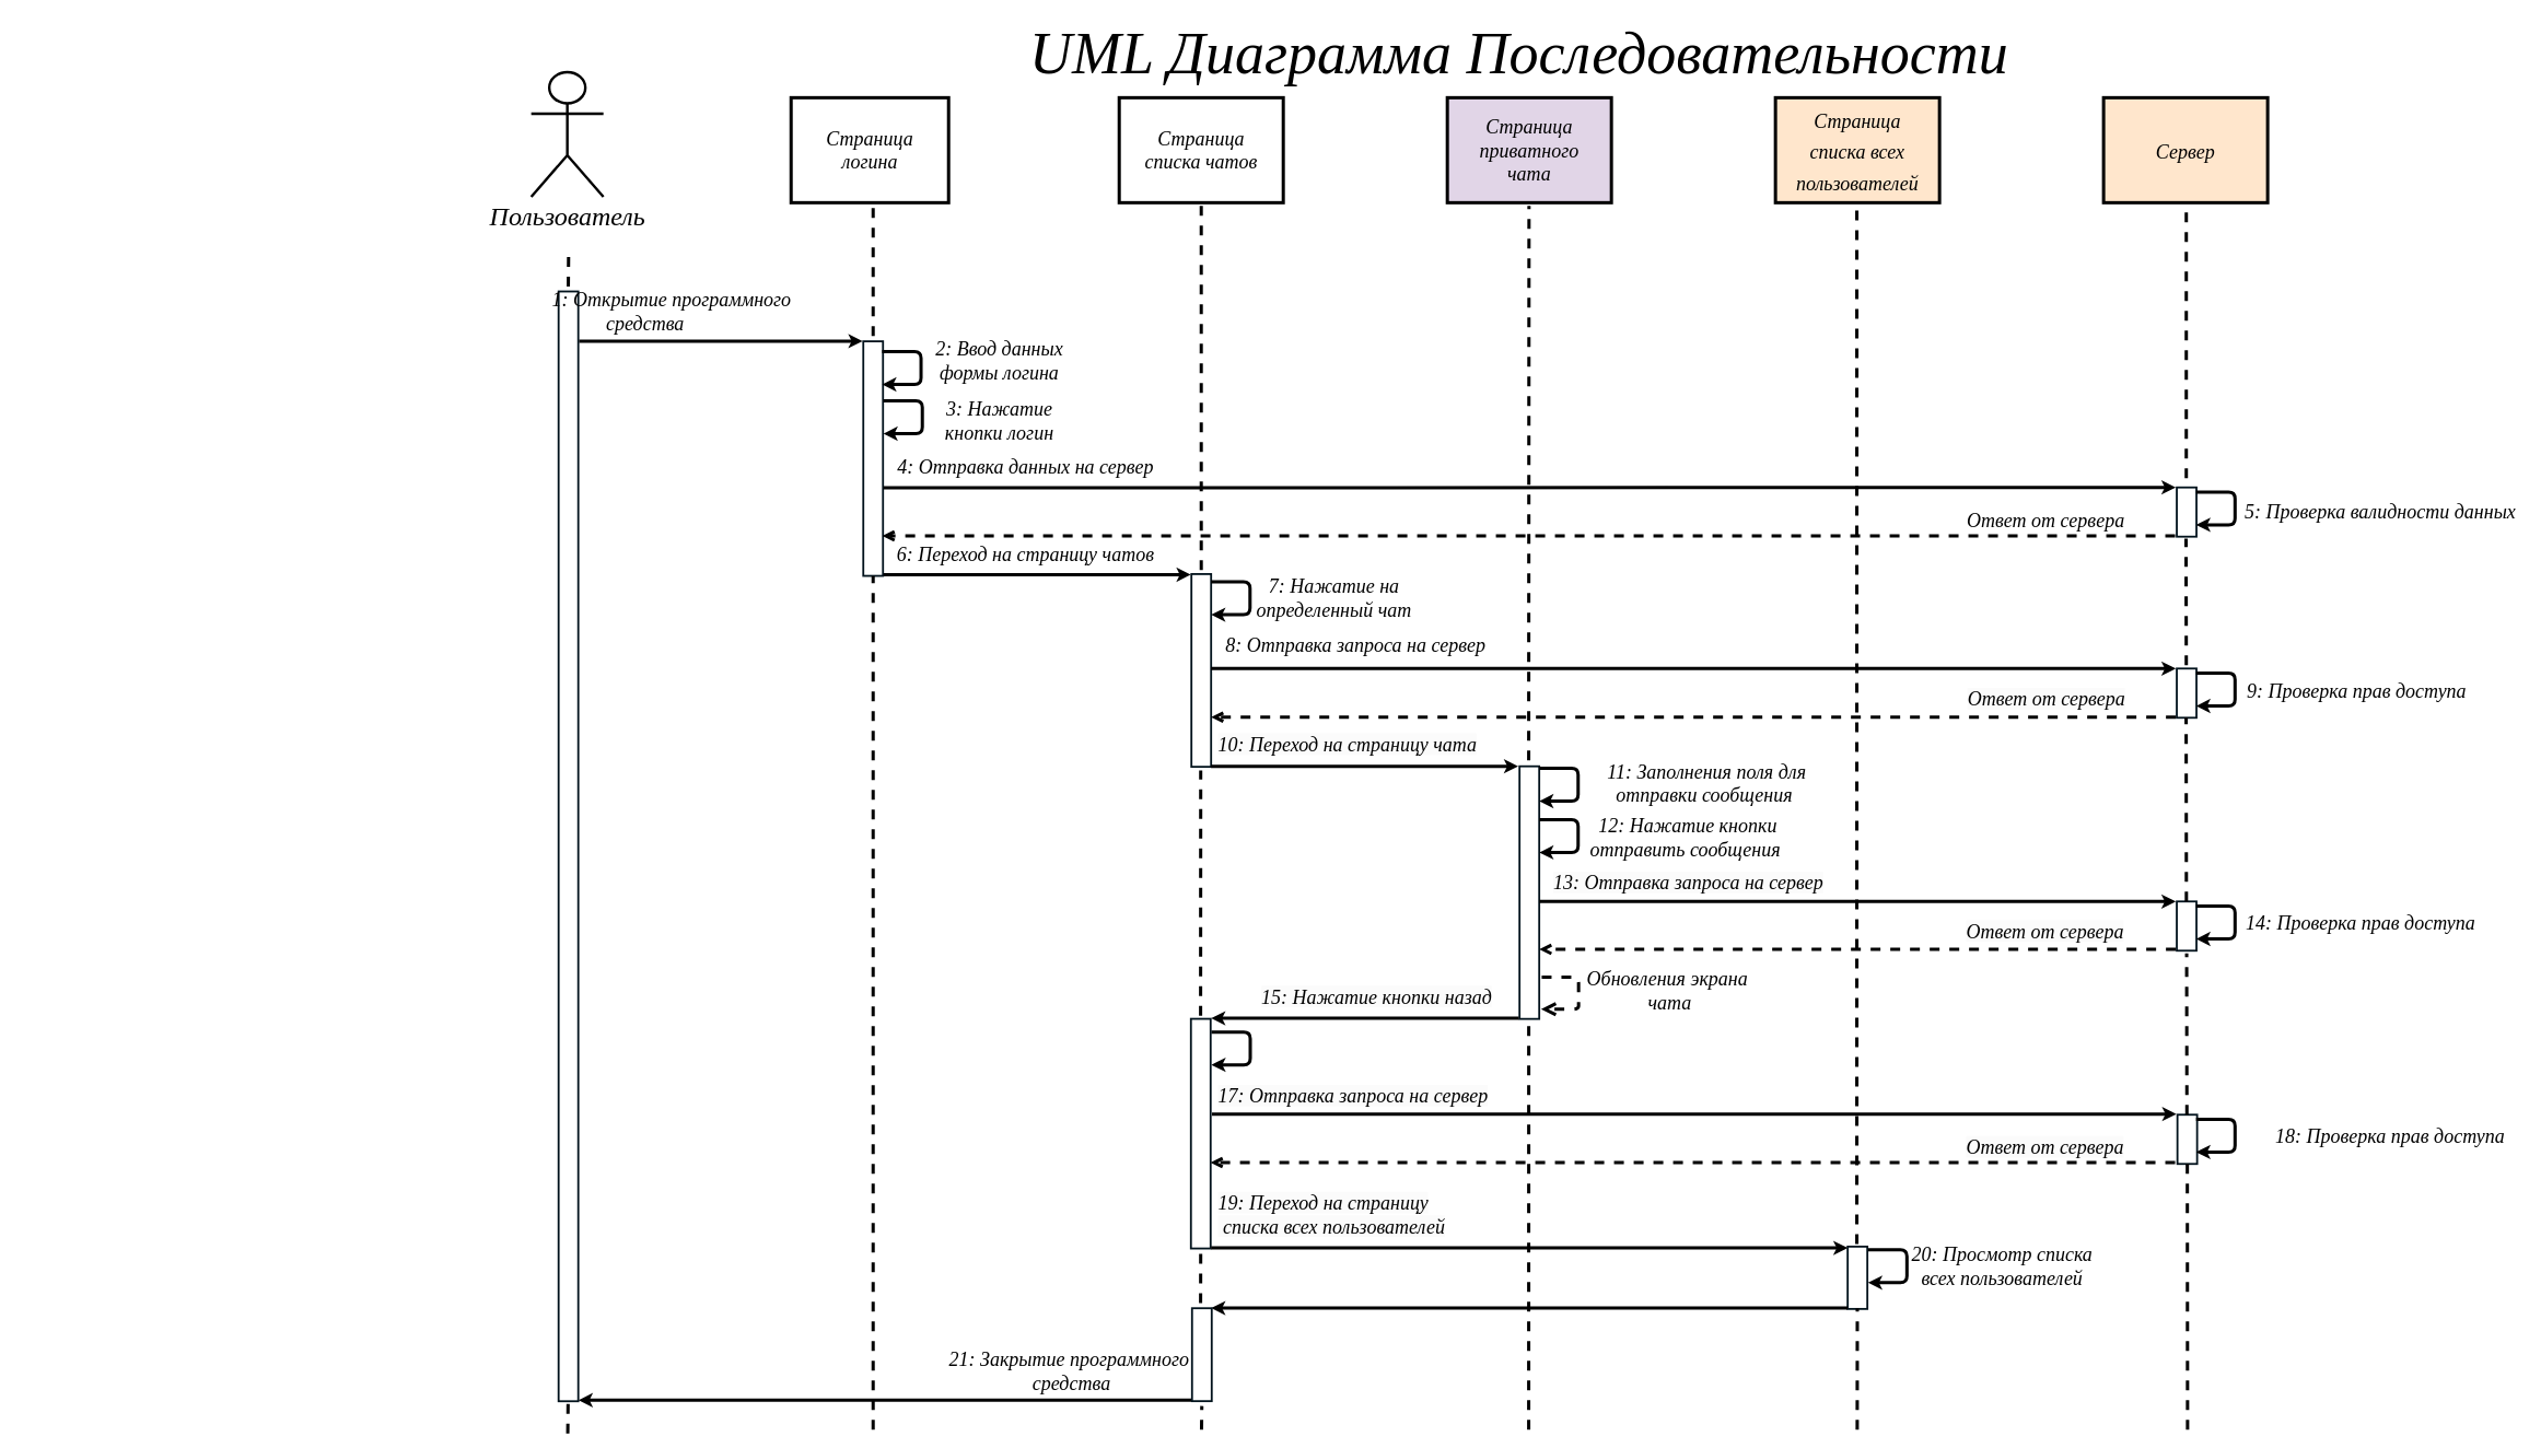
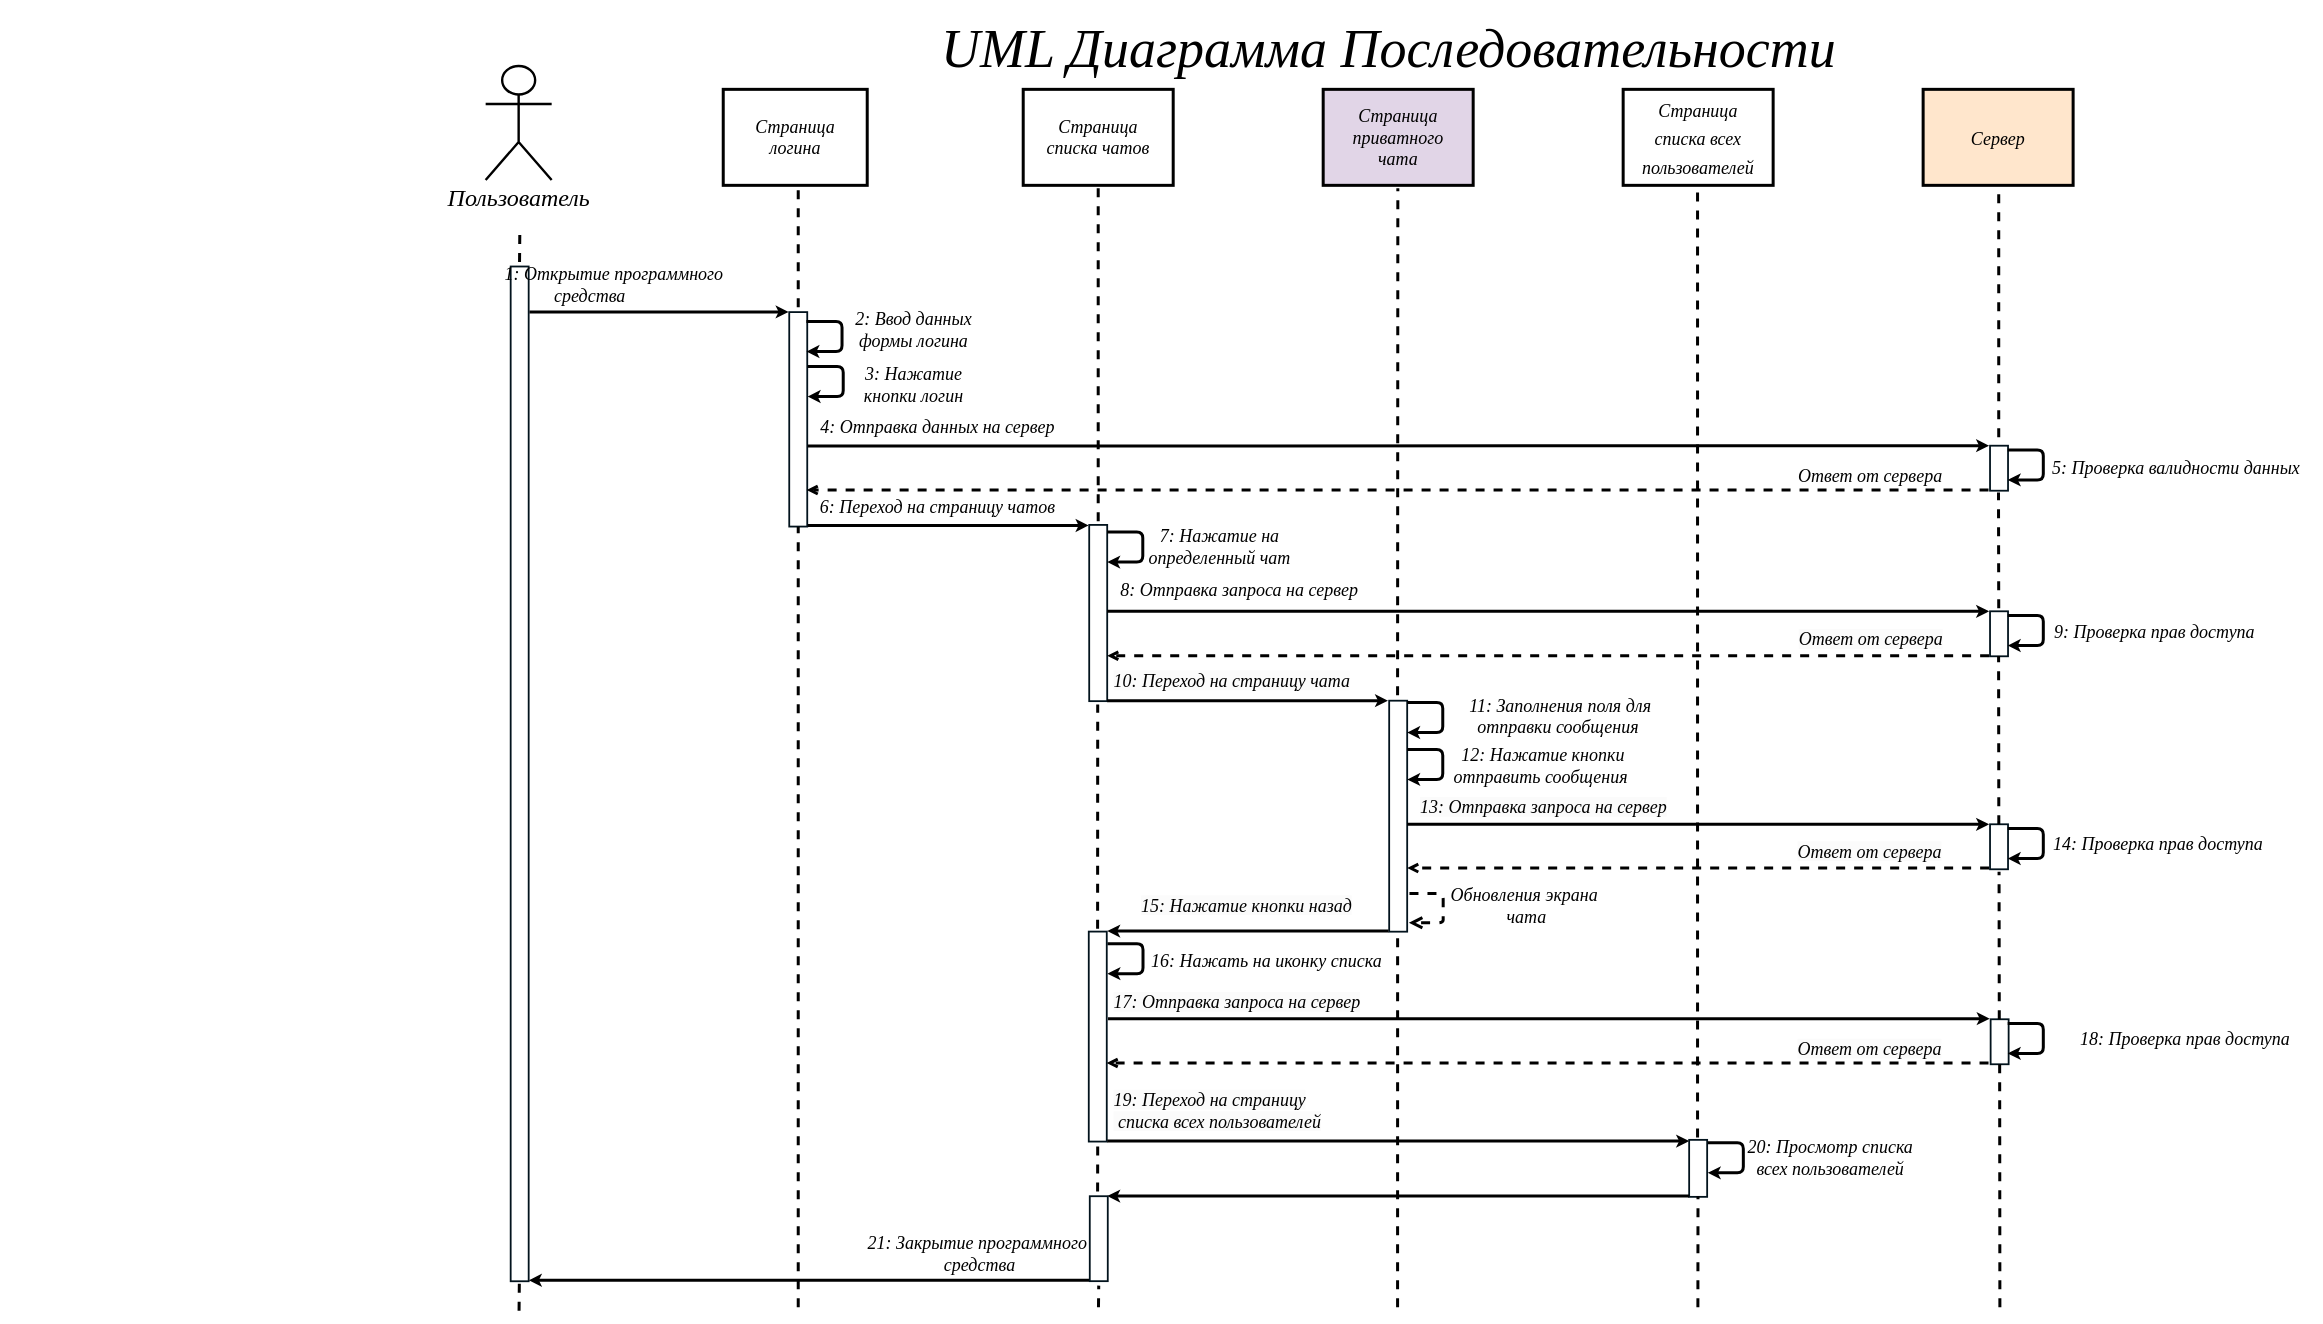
- <mxCell id="7" value="&lt;font style=&quot;font-size: 30px;&quot; color=&quot;#000000&quot;&gt;&lt;span style=&quot;font-size: 30px;&quot;&gt;Страница&lt;br&gt;списка всех пользователей&lt;br&gt;&lt;/span&gt;&lt;/font&gt;" style="rounded=0;whiteSpace=wrap;html=1;strokeColor=#000000;strokeWidth=5;fontSize=40;fillColor=#ffe6cc;fontColor=#ffffff;fontFamily=GOST type B;fontStyle=2;" parent="1" vertex="1"><mxGeometry x="2705" y="148" width="250" height="160" as="geometry" /></mxCell>
+ <mxCell id="7" value="&lt;font style=&quot;font-size: 30px;&quot; color=&quot;#000000&quot;&gt;&lt;span style=&quot;font-size: 30px;&quot;&gt;Страница&lt;br&gt;списка всех пользователей&lt;br&gt;&lt;/span&gt;&lt;/font&gt;" style="rounded=0;whiteSpace=wrap;html=1;strokeColor=#000000;strokeWidth=5;fontSize=40;fillColor=#ffffff;fontColor=#ffffff;fontFamily=GOST type B;fontStyle=2" parent="1" vertex="1"><mxGeometry x="2705" y="148" width="250" height="160" as="geometry" /></mxCell>
- <mxCell id="25" value="&lt;span style=&quot;color: rgb(0, 0, 0); font-size: 30px; font-variant-ligatures: normal; font-variant-caps: normal; font-weight: 400; letter-spacing: normal; orphans: 2; text-align: center; text-indent: 0px; text-transform: none; widows: 2; word-spacing: 0px; -webkit-text-stroke-width: 0px; background-color: rgb(251, 251, 251); text-decoration-thickness: initial; text-decoration-style: initial; text-decoration-color: initial; float: none; display: inline !important;&quot;&gt;15: Нажатие кнопки назад&lt;/span&gt;" style="text;whiteSpace=wrap;html=1;fontFamily=GOST type B;fontStyle=2" parent="1" vertex="1"><mxGeometry x="1919.68" y="1493.7" width="360" height="60" as="geometry" /></mxCell>
+ <mxCell id="25" value="&lt;span style=&quot;color: rgb(0, 0, 0); font-size: 30px; font-variant-ligatures: normal; font-variant-caps: normal; font-weight: 400; letter-spacing: normal; orphans: 2; text-align: center; text-indent: 0px; text-transform: none; widows: 2; word-spacing: 0px; -webkit-text-stroke-width: 0px; background-color: rgb(251, 251, 251); text-decoration-thickness: initial; text-decoration-style: initial; text-decoration-color: initial; float: none; display: inline !important;&quot;&gt;15: Нажатие кнопки назад&lt;/span&gt;" style="text;whiteSpace=wrap;html=1;fontFamily=GOST type B;fontStyle=2" parent="1" vertex="1"><mxGeometry x="1899.68" y="1483.7" width="360" height="60" as="geometry" /></mxCell>
+ <mxCell id="26" value="&lt;font style=&quot;font-size: 30px;&quot;&gt;16: Нажать на иконку списка&amp;nbsp;&lt;br style=&quot;font-size: 30px;&quot;&gt;&lt;/font&gt;" style="text;html=1;align=center;verticalAlign=middle;resizable=0;points=[];autosize=1;strokeColor=none;fillColor=none;fontSize=30;strokeWidth=5;fontFamily=GOST type B;fontStyle=2" parent="1" vertex="1"><mxGeometry x="1908.68" y="1575" width="410" height="50" as="geometry" /></mxCell>
